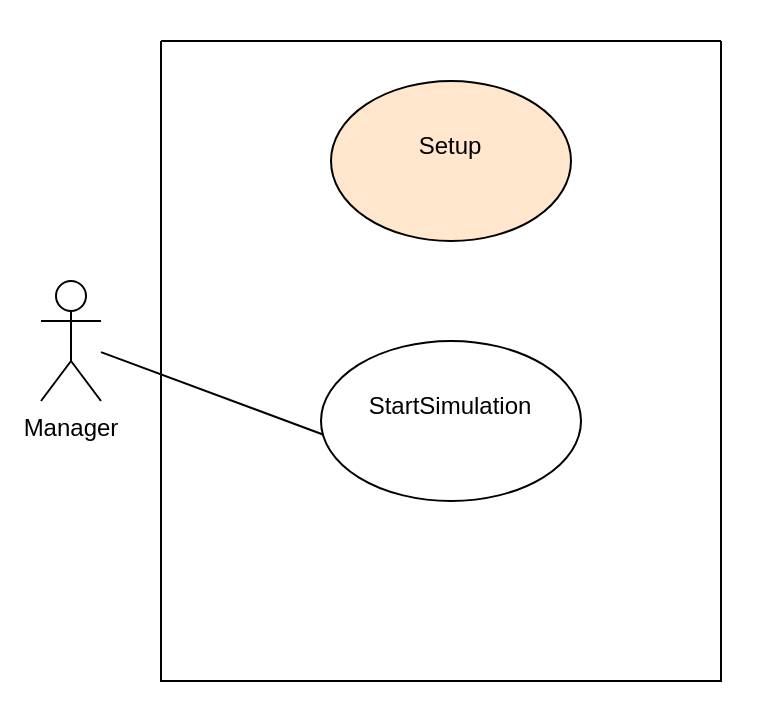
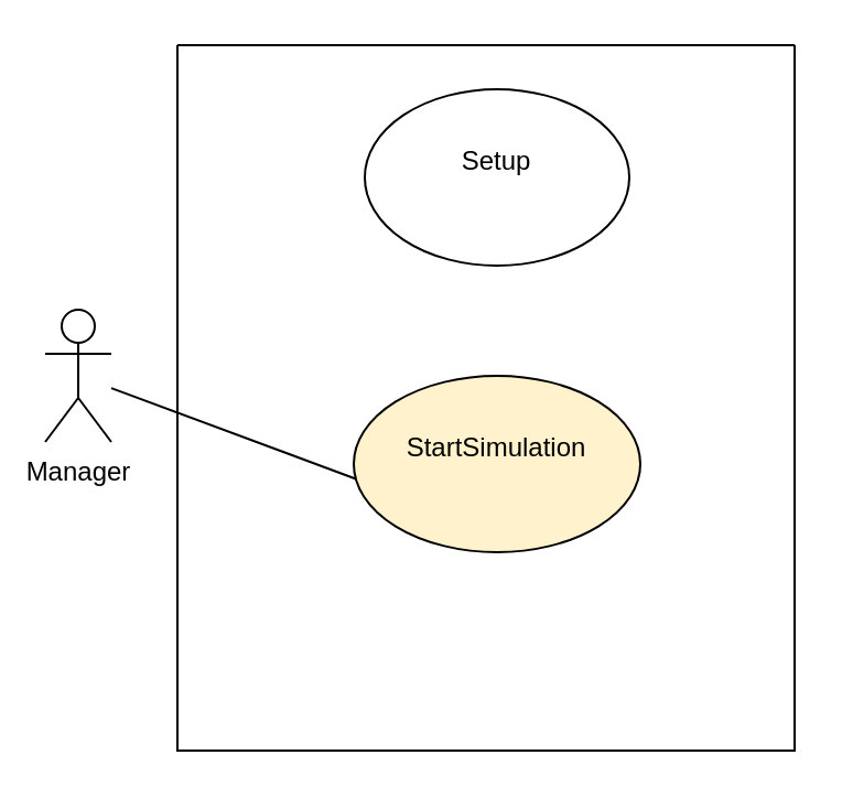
- <mxCell id="6" value="Setup&lt;div&gt;&lt;br&gt;&lt;/div&gt;" style="ellipse;whiteSpace=wrap;html=1;fillColor=#ffe6cc;" vertex="1" parent="4"><mxGeometry x="85" y="20" width="120" height="80" as="geometry" /></mxCell>
+ <mxCell id="6" value="Setup&lt;div&gt;&lt;br&gt;&lt;/div&gt;" style="ellipse;whiteSpace=wrap;html=1;" vertex="1" parent="4"><mxGeometry x="85" y="20" width="120" height="80" as="geometry" /></mxCell>
- <mxCell id="5" value="&lt;div&gt;StartSimulation&lt;/div&gt;&lt;div&gt;&lt;br&gt;&lt;/div&gt;" style="ellipse;whiteSpace=wrap;html=1;" parent="4" vertex="1"><mxGeometry x="80" y="150" width="130" height="80" as="geometry" /></mxCell>
+ <mxCell id="5" value="&lt;div&gt;StartSimulation&lt;/div&gt;&lt;div&gt;&lt;br&gt;&lt;/div&gt;" style="ellipse;whiteSpace=wrap;html=1;fillColor=#fff2cc;" parent="4" vertex="1"><mxGeometry x="80" y="150" width="130" height="80" as="geometry" /></mxCell>
